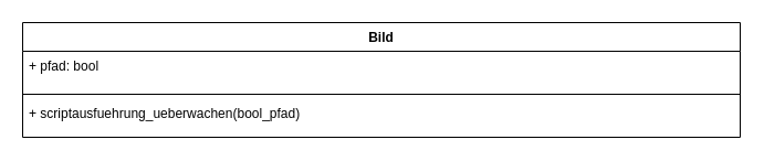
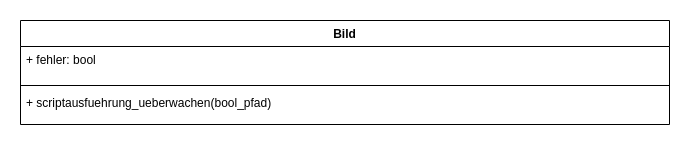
- <mxCell id="3" value="+ pfad: bool&#10;" style="text;strokeColor=none;fillColor=none;align=left;verticalAlign=top;spacingLeft=4;spacingRight=4;overflow=hidden;rotatable=0;points=[[0,0.5],[1,0.5]];portConstraint=eastwest;" parent="2" vertex="1"><mxGeometry y="26" width="649" height="35" as="geometry" /></mxCell>
+ <mxCell id="3" value="+ fehler: bool&#10;" style="text;strokeColor=none;fillColor=none;align=left;verticalAlign=top;spacingLeft=4;spacingRight=4;overflow=hidden;rotatable=0;points=[[0,0.5],[1,0.5]];portConstraint=eastwest;" parent="2" vertex="1"><mxGeometry y="26" width="649" height="35" as="geometry" /></mxCell>
